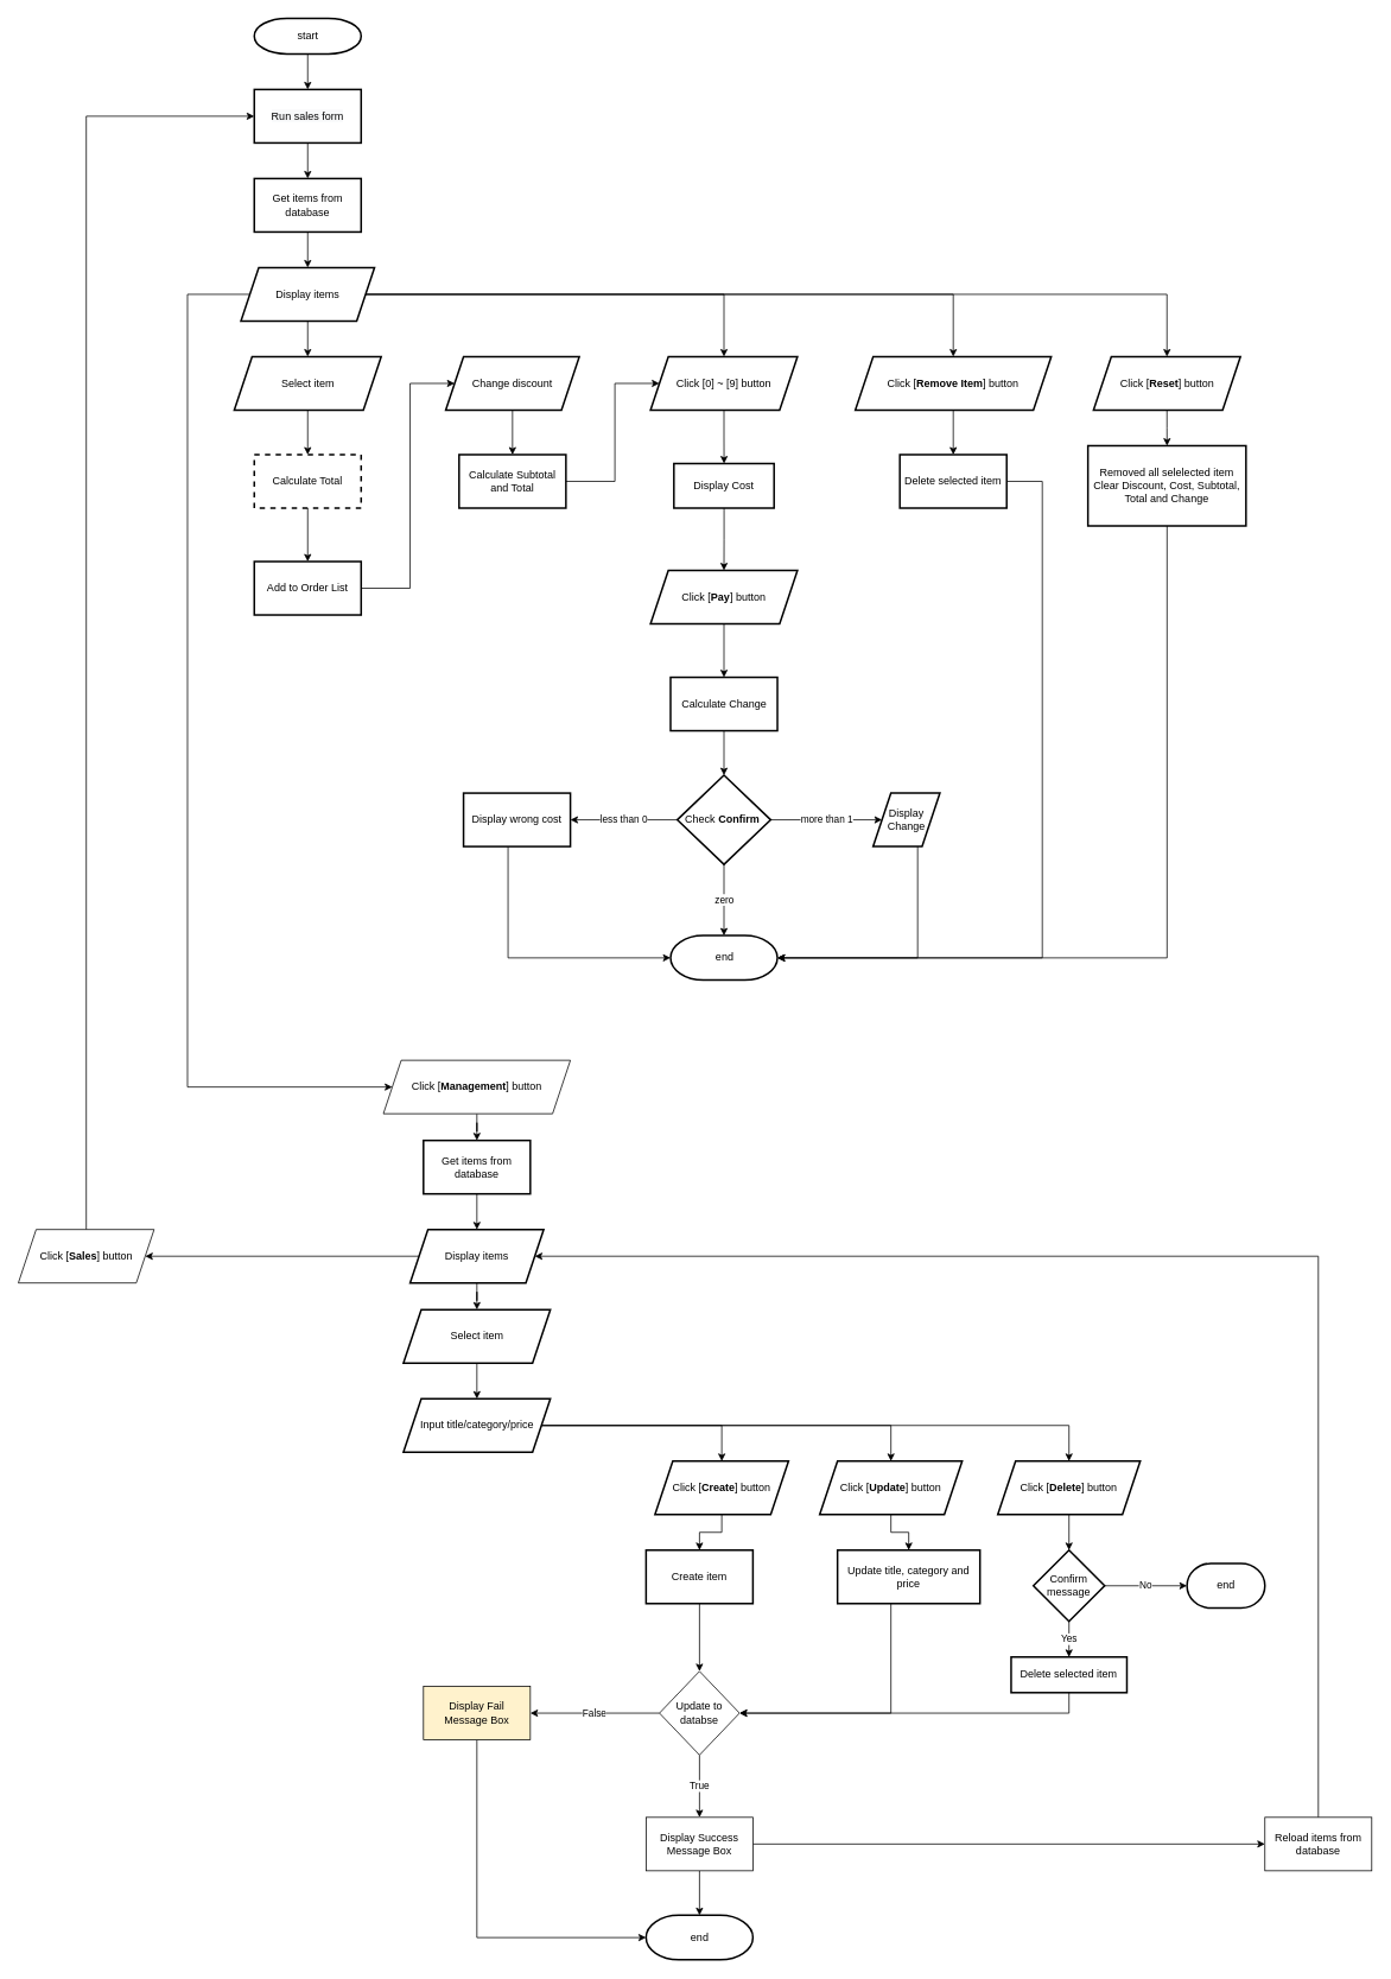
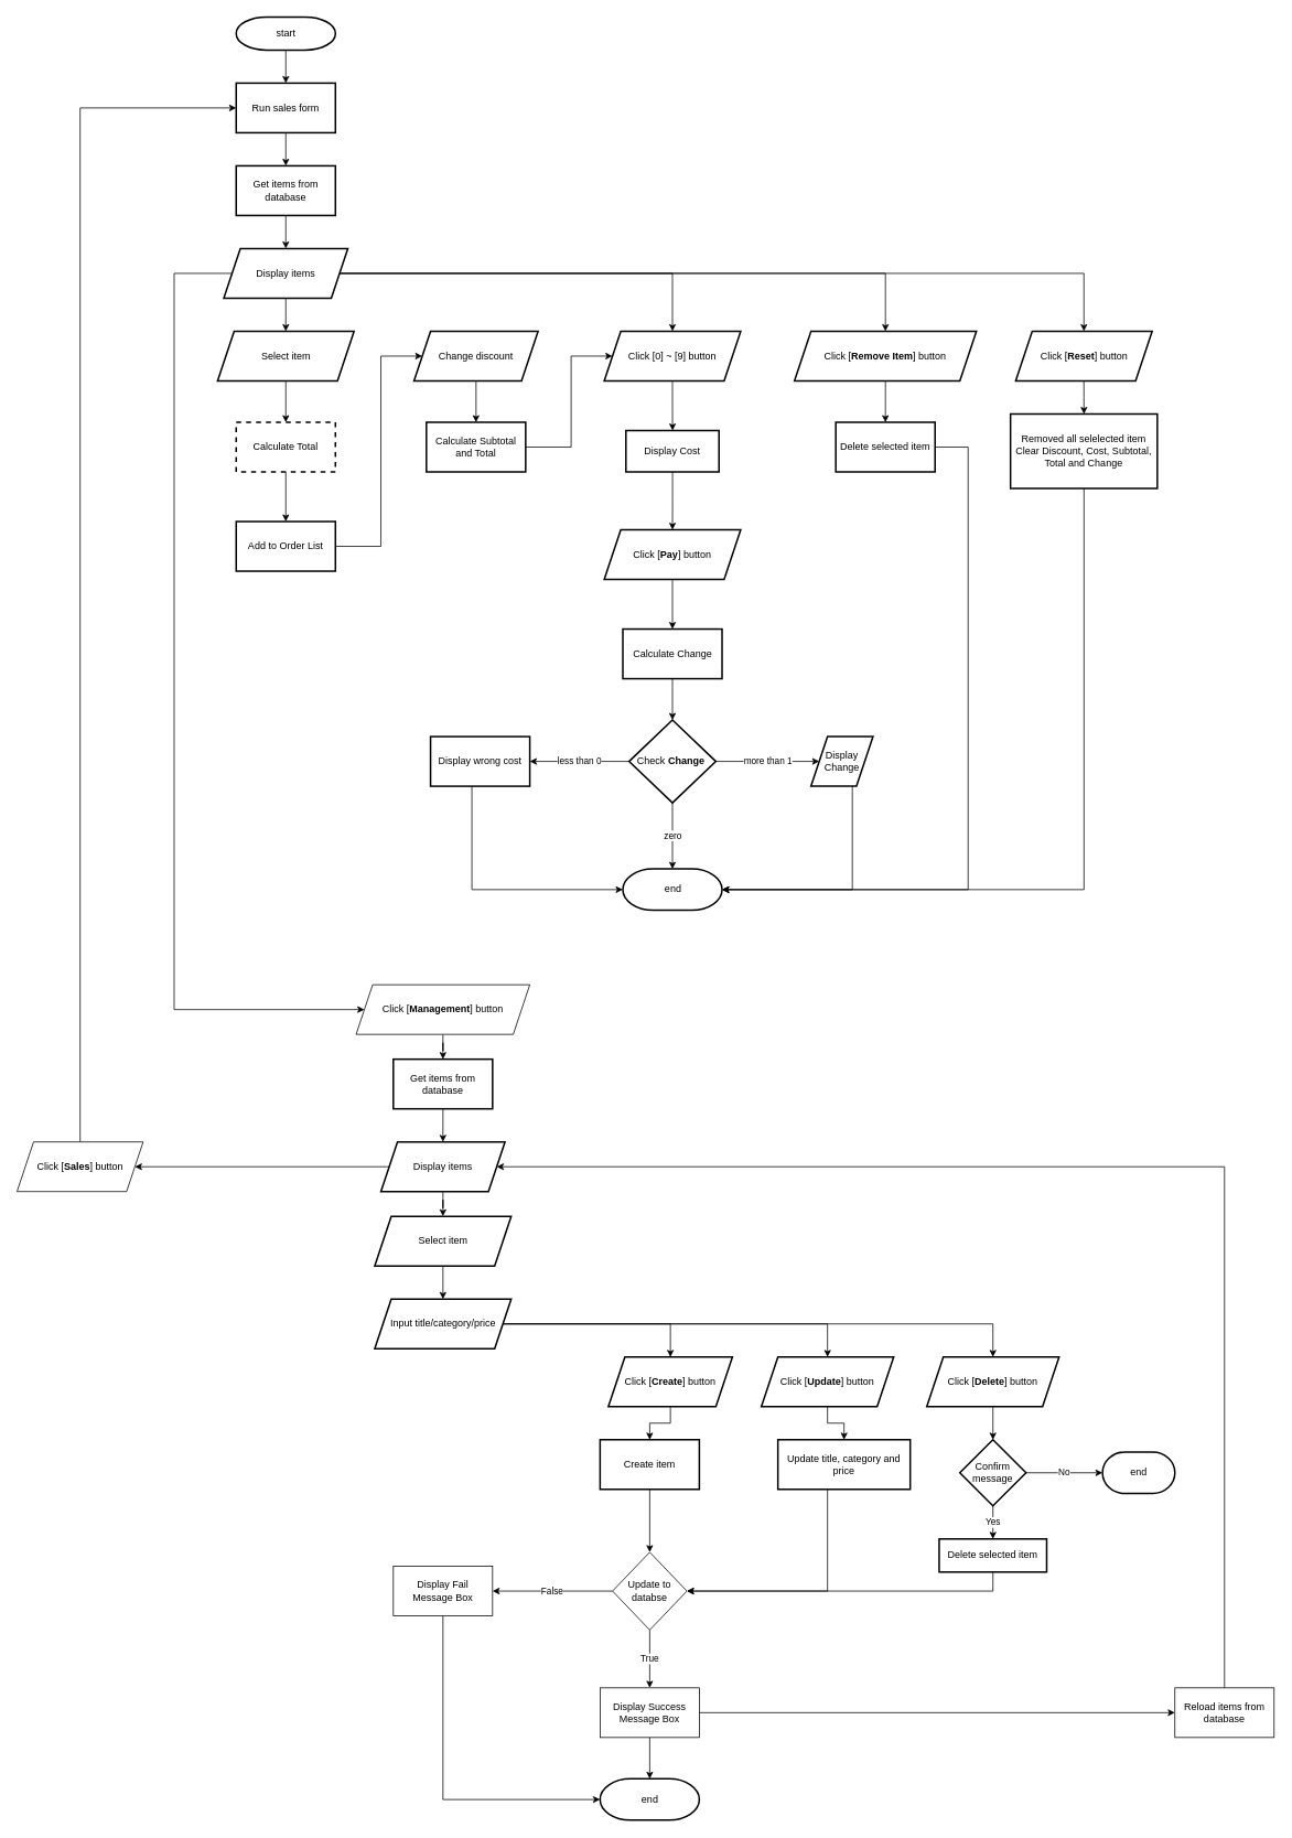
- <mxCell id="37" value="Check &lt;b&gt;Confirm&amp;nbsp;&lt;/b&gt;" style="rhombus;whiteSpace=wrap;html=1;fontStyle=0;strokeWidth=2;gradientDirection=north;" parent="1" vertex="1"><mxGeometry x="760" y="870" width="105" height="100" as="geometry" /></mxCell>
+ <mxCell id="37" value="Check &lt;b&gt;Change&amp;nbsp;&lt;/b&gt;" style="rhombus;whiteSpace=wrap;html=1;fontStyle=0;strokeWidth=2;gradientDirection=north;" parent="1" vertex="1"><mxGeometry x="760" y="870" width="105" height="100" as="geometry" /></mxCell>
- <mxCell id="79" value="Display Fail&lt;br&gt;Message Box" style="whiteSpace=wrap;html=1;fillColor=#fff2cc;" vertex="1" parent="1"><mxGeometry x="475" y="1893" width="120" height="60" as="geometry" /></mxCell>
+ <mxCell id="79" value="Display Fail&lt;br&gt;Message Box" style="whiteSpace=wrap;html=1;" vertex="1" parent="1"><mxGeometry x="475" y="1893" width="120" height="60" as="geometry" /></mxCell>
